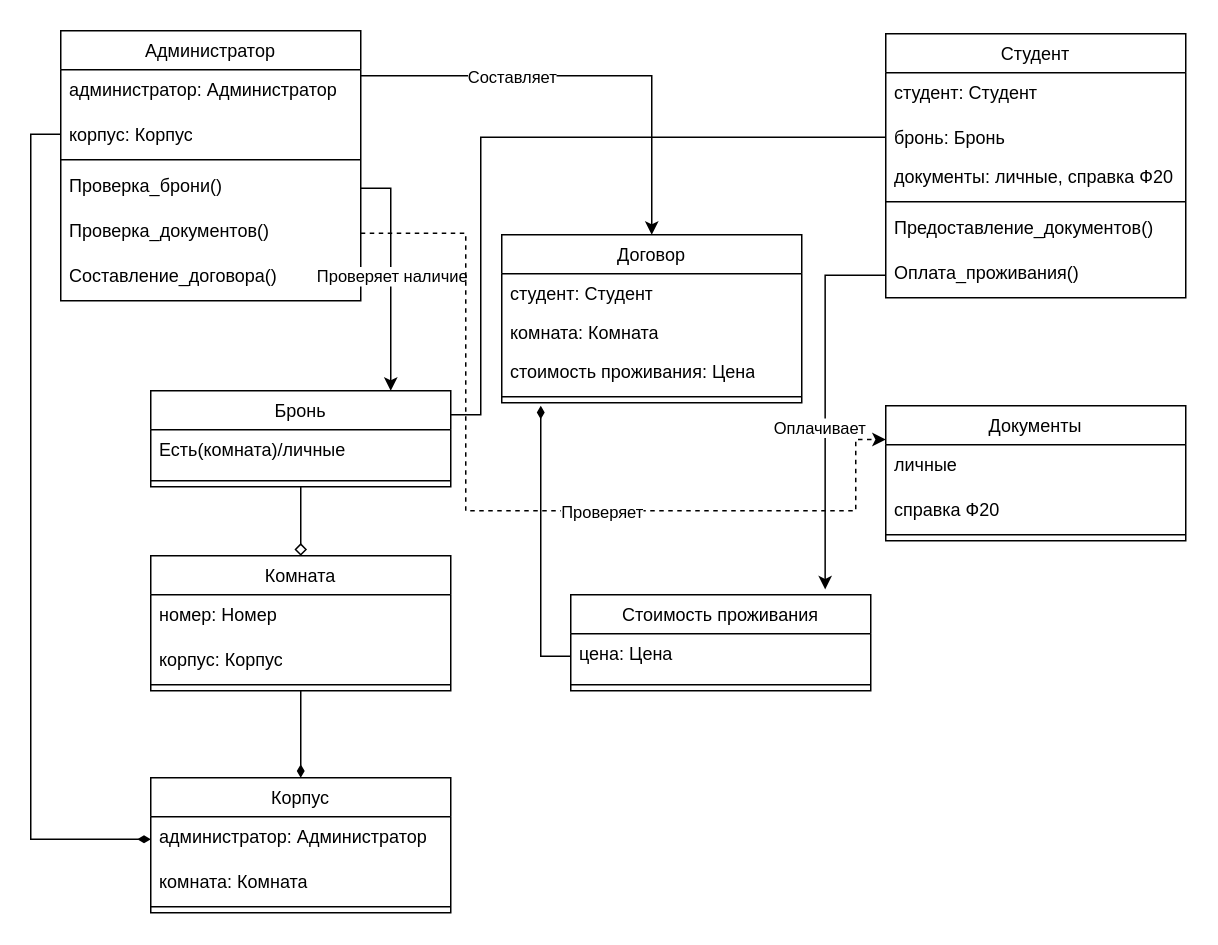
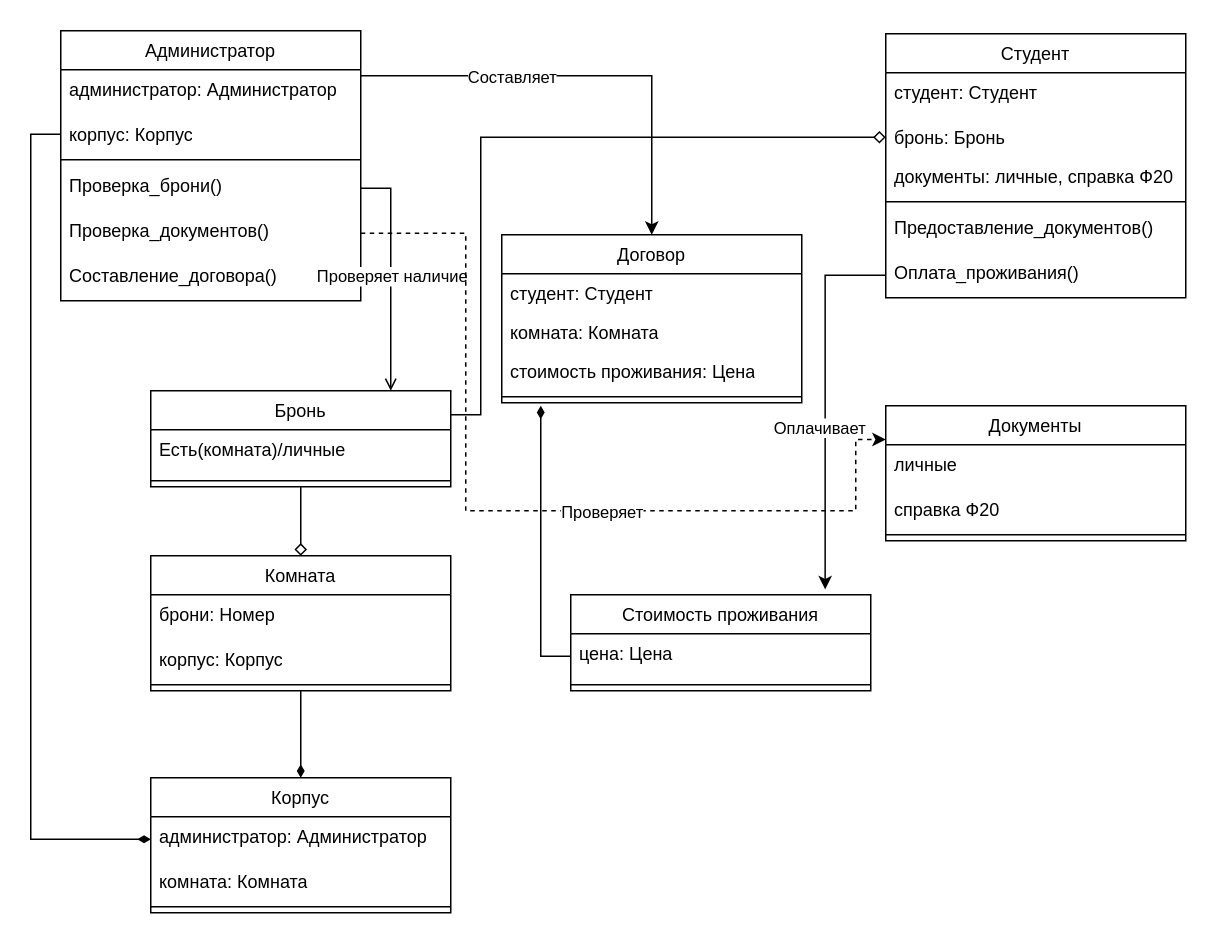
- <mxCell id="24" style="edgeStyle=orthogonalEdgeStyle;rounded=0;orthogonalLoop=1;jettySize=auto;html=1;exitX=1;exitY=0.25;exitDx=0;exitDy=0;entryX=0;entryY=0.5;entryDx=0;entryDy=0;endArrow=none;endFill=0;" edge="1" parent="1" source="25" target="13"><mxGeometry relative="1" as="geometry"><Array as="points"><mxPoint x="320" y="276" /><mxPoint x="320" y="91" /></Array></mxGeometry></mxCell>
+ <mxCell id="24" style="edgeStyle=orthogonalEdgeStyle;rounded=0;orthogonalLoop=1;jettySize=auto;html=1;exitX=1;exitY=0.25;exitDx=0;exitDy=0;entryX=0;entryY=0.5;entryDx=0;entryDy=0;endArrow=diamond;endFill=0;" edge="1" parent="1" source="25" target="13"><mxGeometry relative="1" as="geometry"><Array as="points"><mxPoint x="320" y="276" /><mxPoint x="320" y="91" /></Array></mxGeometry></mxCell>
- <mxCell id="45" value="" style="endArrow=classic;html=1;rounded=0;exitX=1;exitY=0.5;exitDx=0;exitDy=0;entryX=0.8;entryY=0;entryDx=0;entryDy=0;entryPerimeter=0;" edge="1" parent="1" source="8" target="25"><mxGeometry relative="1" as="geometry"><mxPoint x="270" y="240" as="sourcePoint" /><mxPoint x="370" y="240" as="targetPoint" /><Array as="points"><mxPoint x="260" y="125" /></Array></mxGeometry></mxCell>
+ <mxCell id="45" value="" style="endArrow=open;html=1;rounded=0;exitX=1;exitY=0.5;exitDx=0;exitDy=0;entryX=0.8;entryY=0;entryDx=0;entryDy=0;entryPerimeter=0;" edge="1" parent="1" source="8" target="25"><mxGeometry relative="1" as="geometry"><mxPoint x="270" y="240" as="sourcePoint" /><mxPoint x="370" y="240" as="targetPoint" /><Array as="points"><mxPoint x="260" y="125" /></Array></mxGeometry></mxCell>
- <mxCell id="30" value="номер: Номер" style="text;align=left;verticalAlign=top;spacingLeft=4;spacingRight=4;overflow=hidden;rotatable=0;points=[[0,0.5],[1,0.5]];portConstraint=eastwest;" vertex="1" parent="29"><mxGeometry y="26" width="200" height="30" as="geometry" /></mxCell>
+ <mxCell id="30" value="брони: Номер" style="text;align=left;verticalAlign=top;spacingLeft=4;spacingRight=4;overflow=hidden;rotatable=0;points=[[0,0.5],[1,0.5]];portConstraint=eastwest;" vertex="1" parent="29"><mxGeometry y="26" width="200" height="30" as="geometry" /></mxCell>
